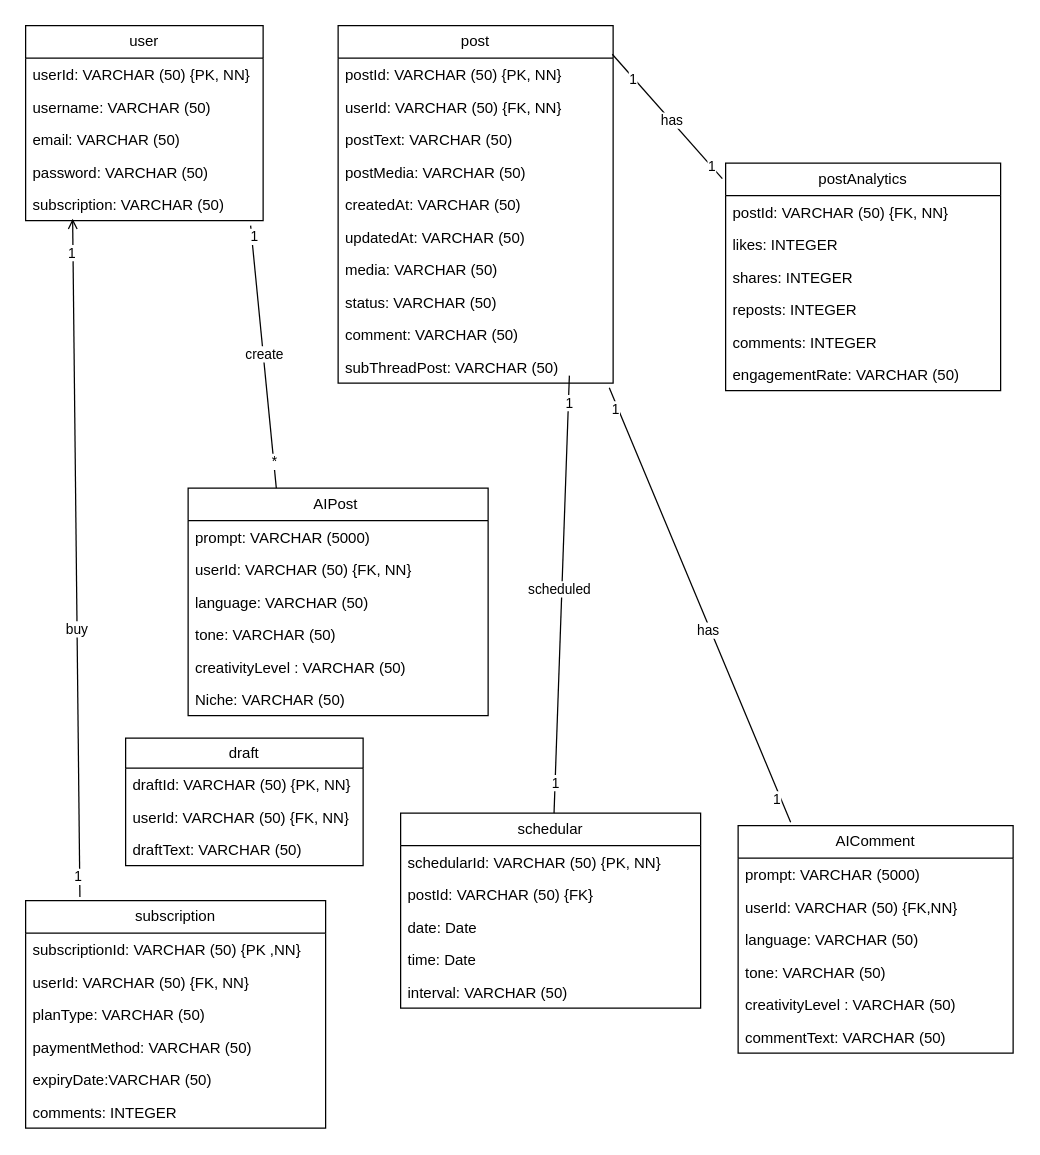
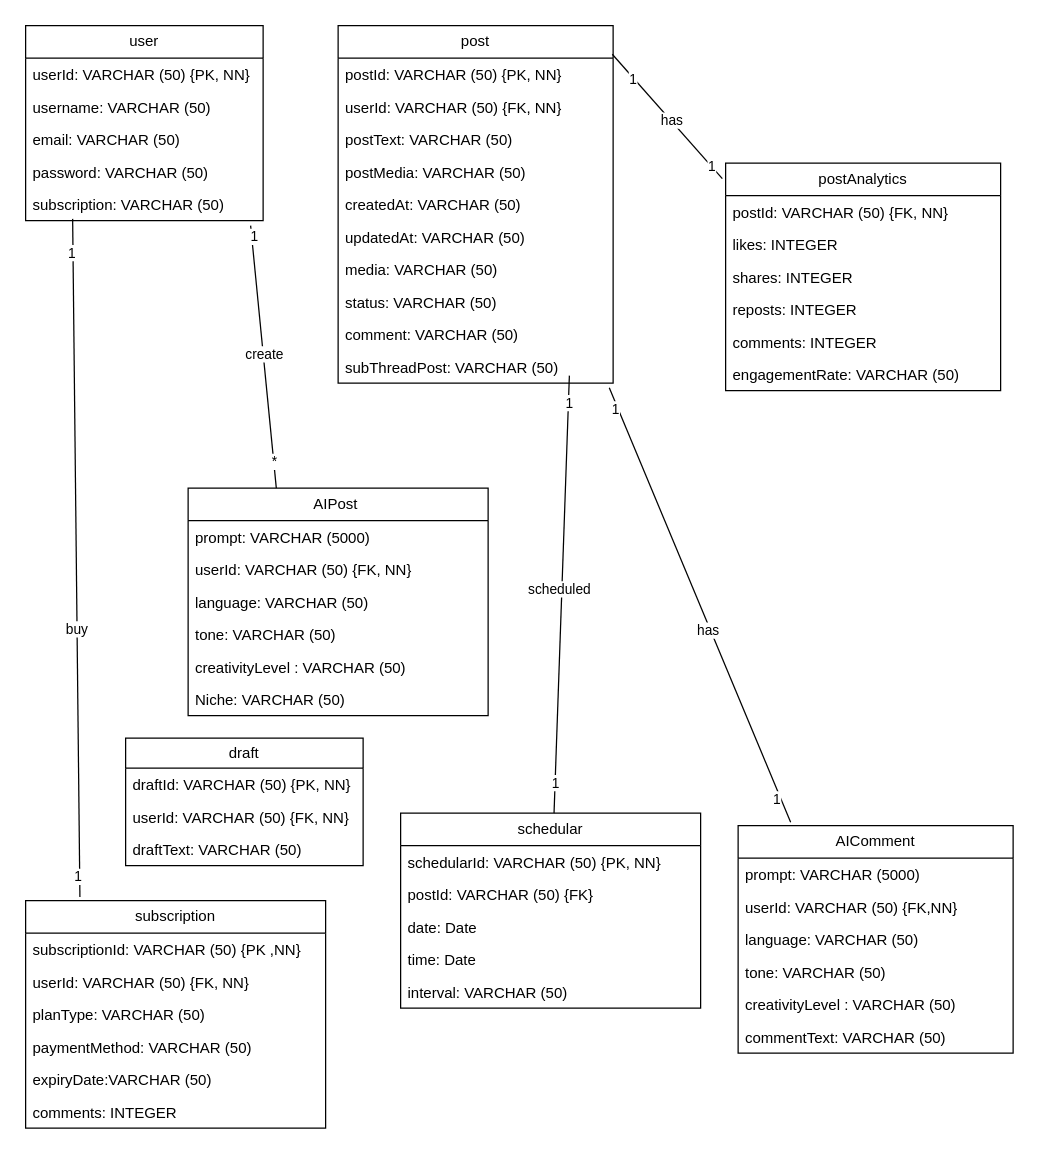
- <mxCell id="57" value="" style="endArrow=open;html=1;rounded=0;entryX=0.198;entryY=0.946;entryDx=0;entryDy=0;entryPerimeter=0;exitX=0.181;exitY=-0.016;exitDx=0;exitDy=0;exitPerimeter=0;" edge="1" parent="1" source="26" target="7"><mxGeometry width="50" height="50" relative="1" as="geometry"><mxPoint x="190" y="450" as="sourcePoint" /><mxPoint x="240" y="400" as="targetPoint" /></mxGeometry></mxCell>
+ <mxCell id="57" value="" style="endArrow=none;html=1;rounded=0;entryX=0.198;entryY=0.946;entryDx=0;entryDy=0;entryPerimeter=0;exitX=0.181;exitY=-0.016;exitDx=0;exitDy=0;exitPerimeter=0;" edge="1" parent="1" source="26" target="7"><mxGeometry width="50" height="50" relative="1" as="geometry"><mxPoint x="190" y="450" as="sourcePoint" /><mxPoint x="240" y="400" as="targetPoint" /></mxGeometry></mxCell>
